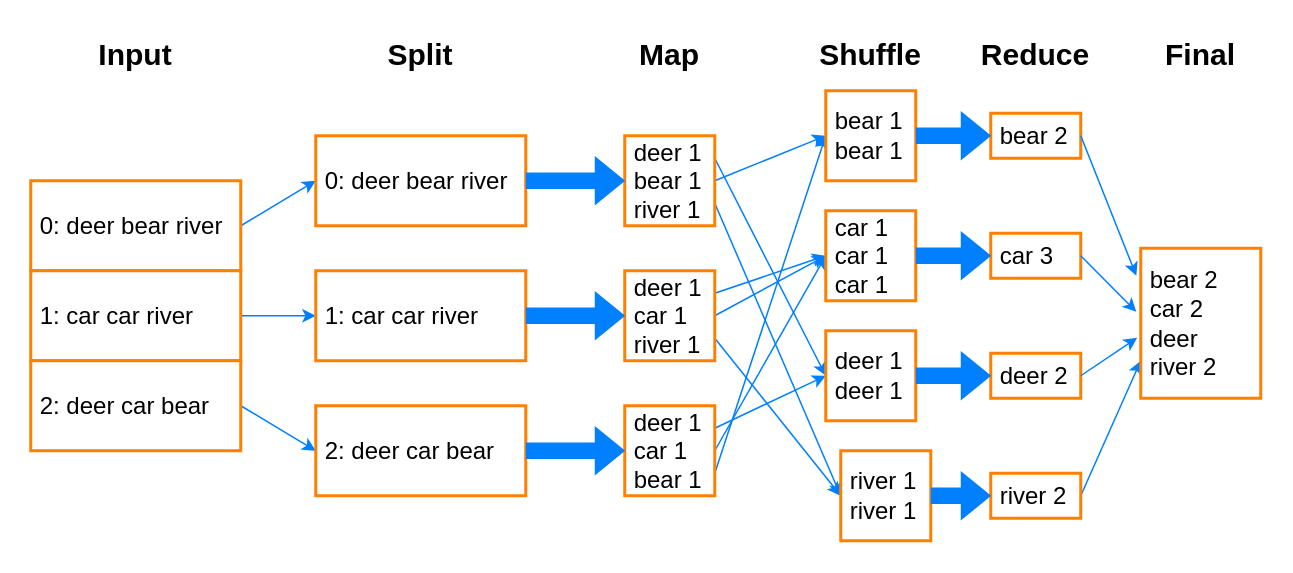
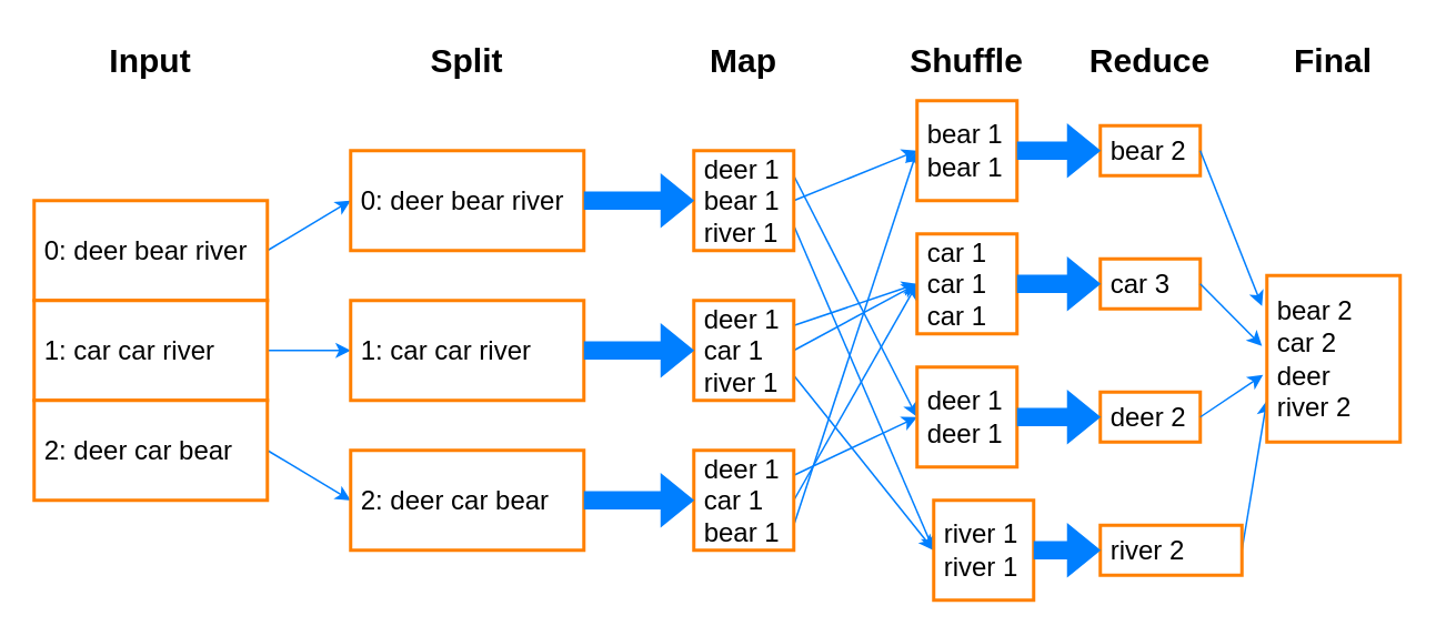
- <mxCell id="39" value="&lt;span style=&quot;font-size: 16px;&quot;&gt;&amp;nbsp;river 2&lt;/span&gt;" style="rounded=0;whiteSpace=wrap;html=1;strokeColor=#FF8000;strokeWidth=2;glass=0;shadow=0;align=left;" vertex="1" parent="1"><mxGeometry x="660" y="315" width="60" height="30" as="geometry" /></mxCell>
+ <mxCell id="39" value="&lt;span style=&quot;font-size: 16px;&quot;&gt;&amp;nbsp;river 2&lt;/span&gt;" style="rounded=0;whiteSpace=wrap;html=1;strokeColor=#FF8000;strokeWidth=2;glass=0;shadow=0;align=left;" vertex="1" parent="1"><mxGeometry x="660" y="315" width="85" height="30" as="geometry" /></mxCell>
